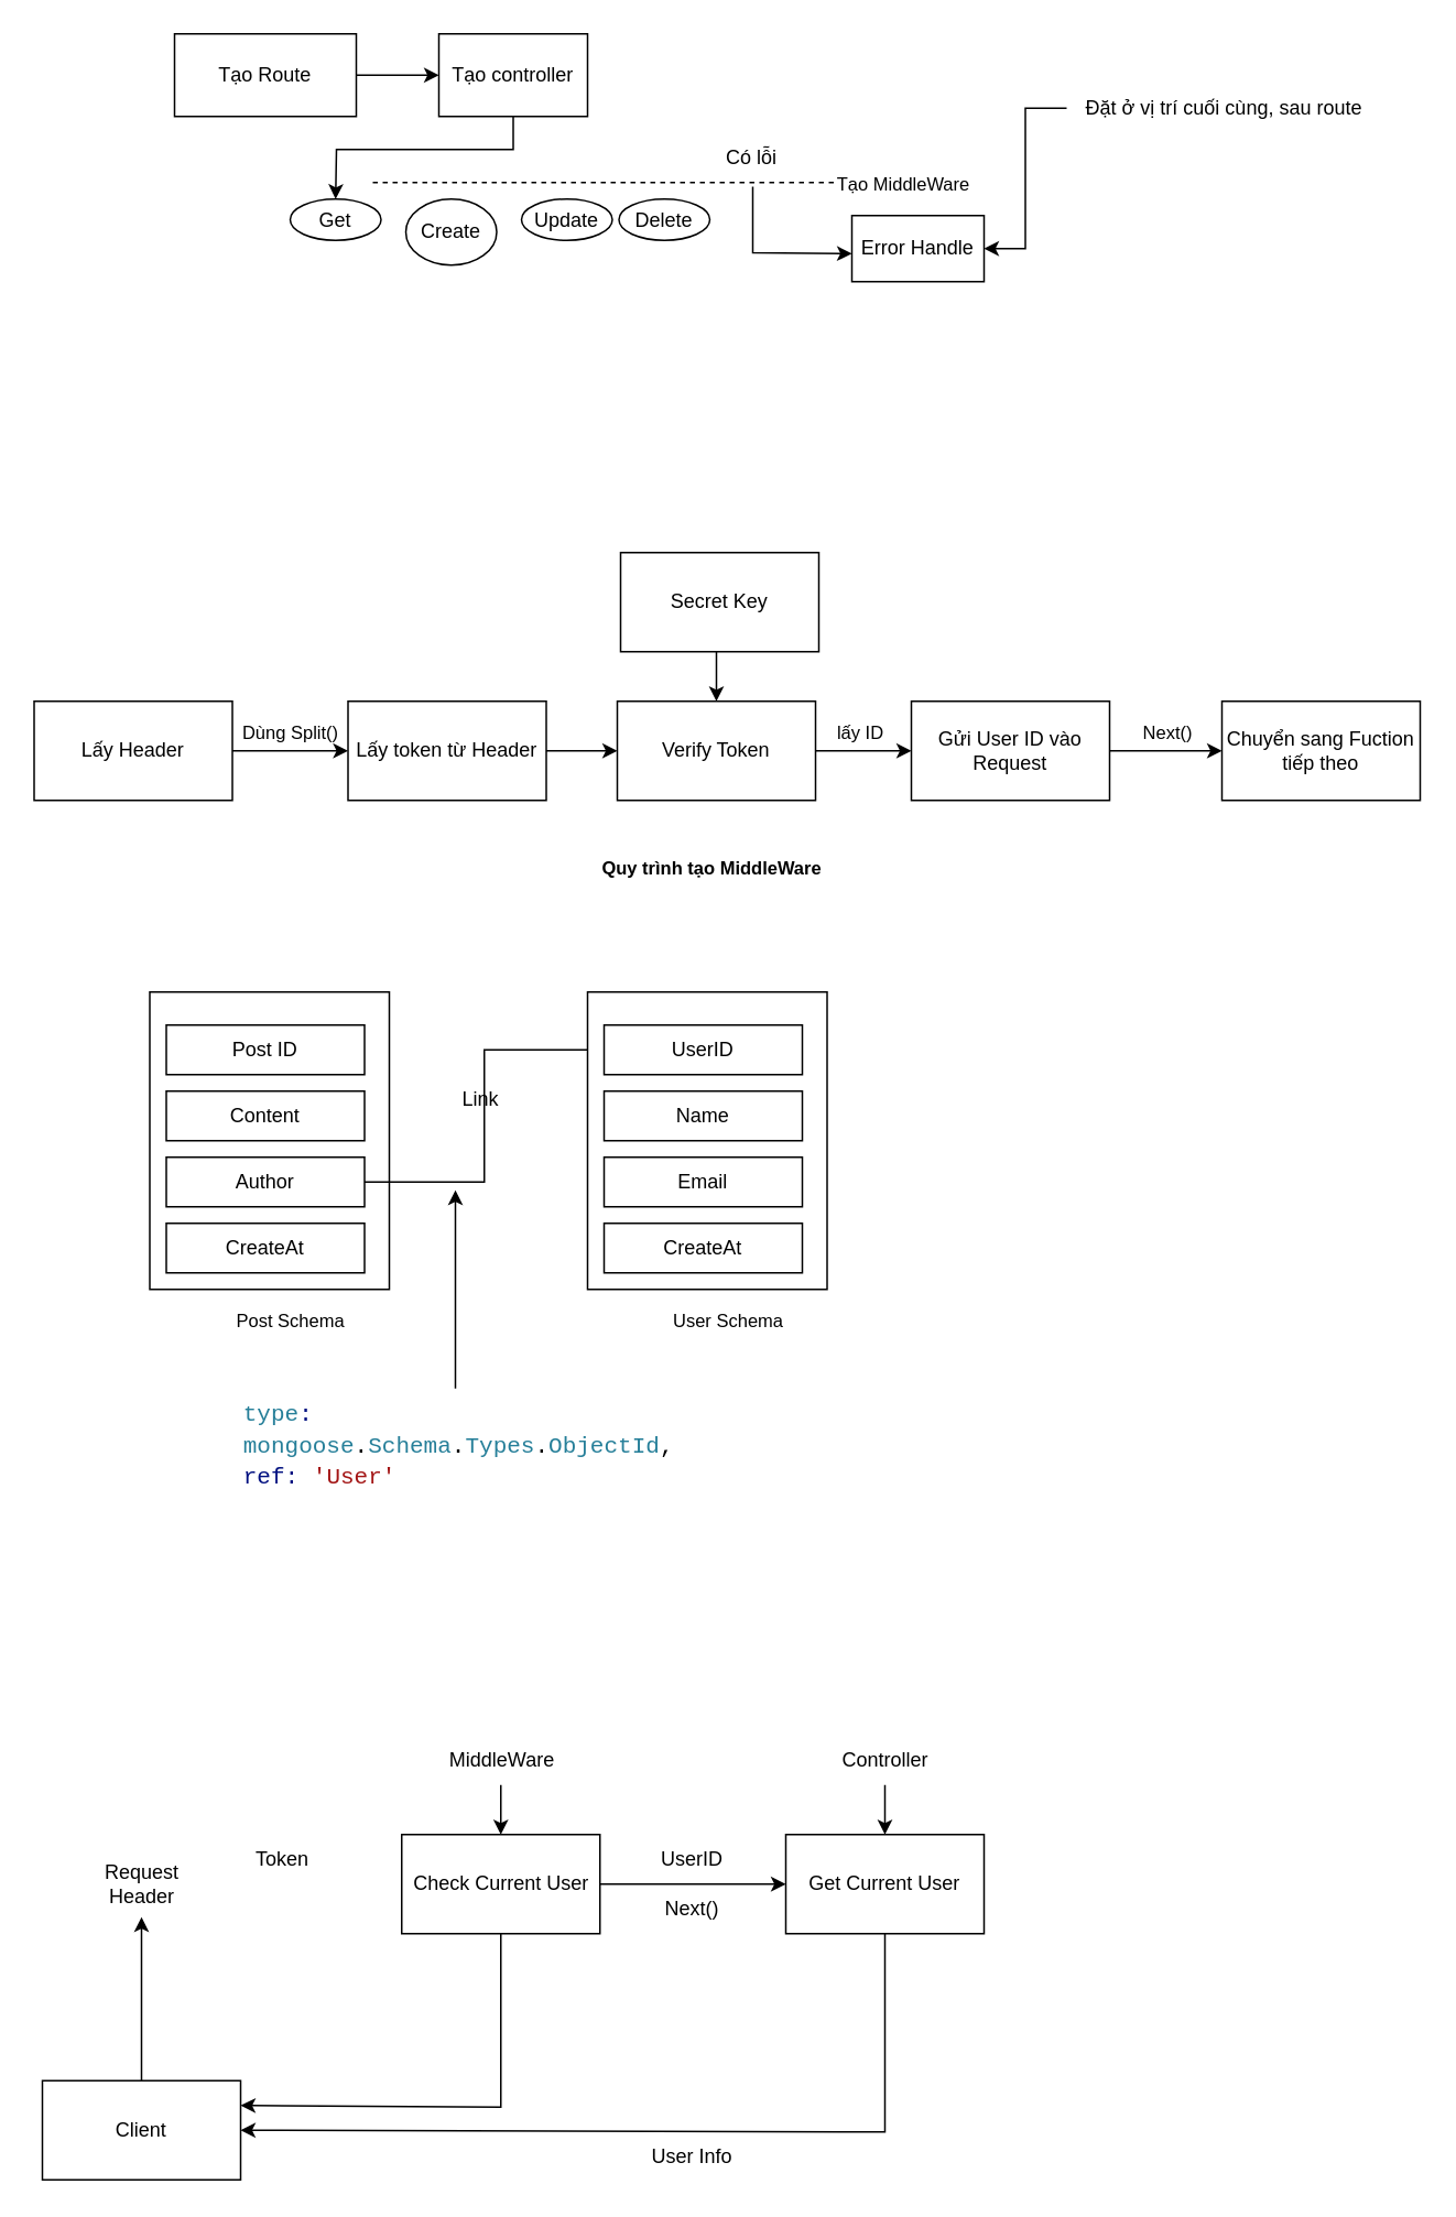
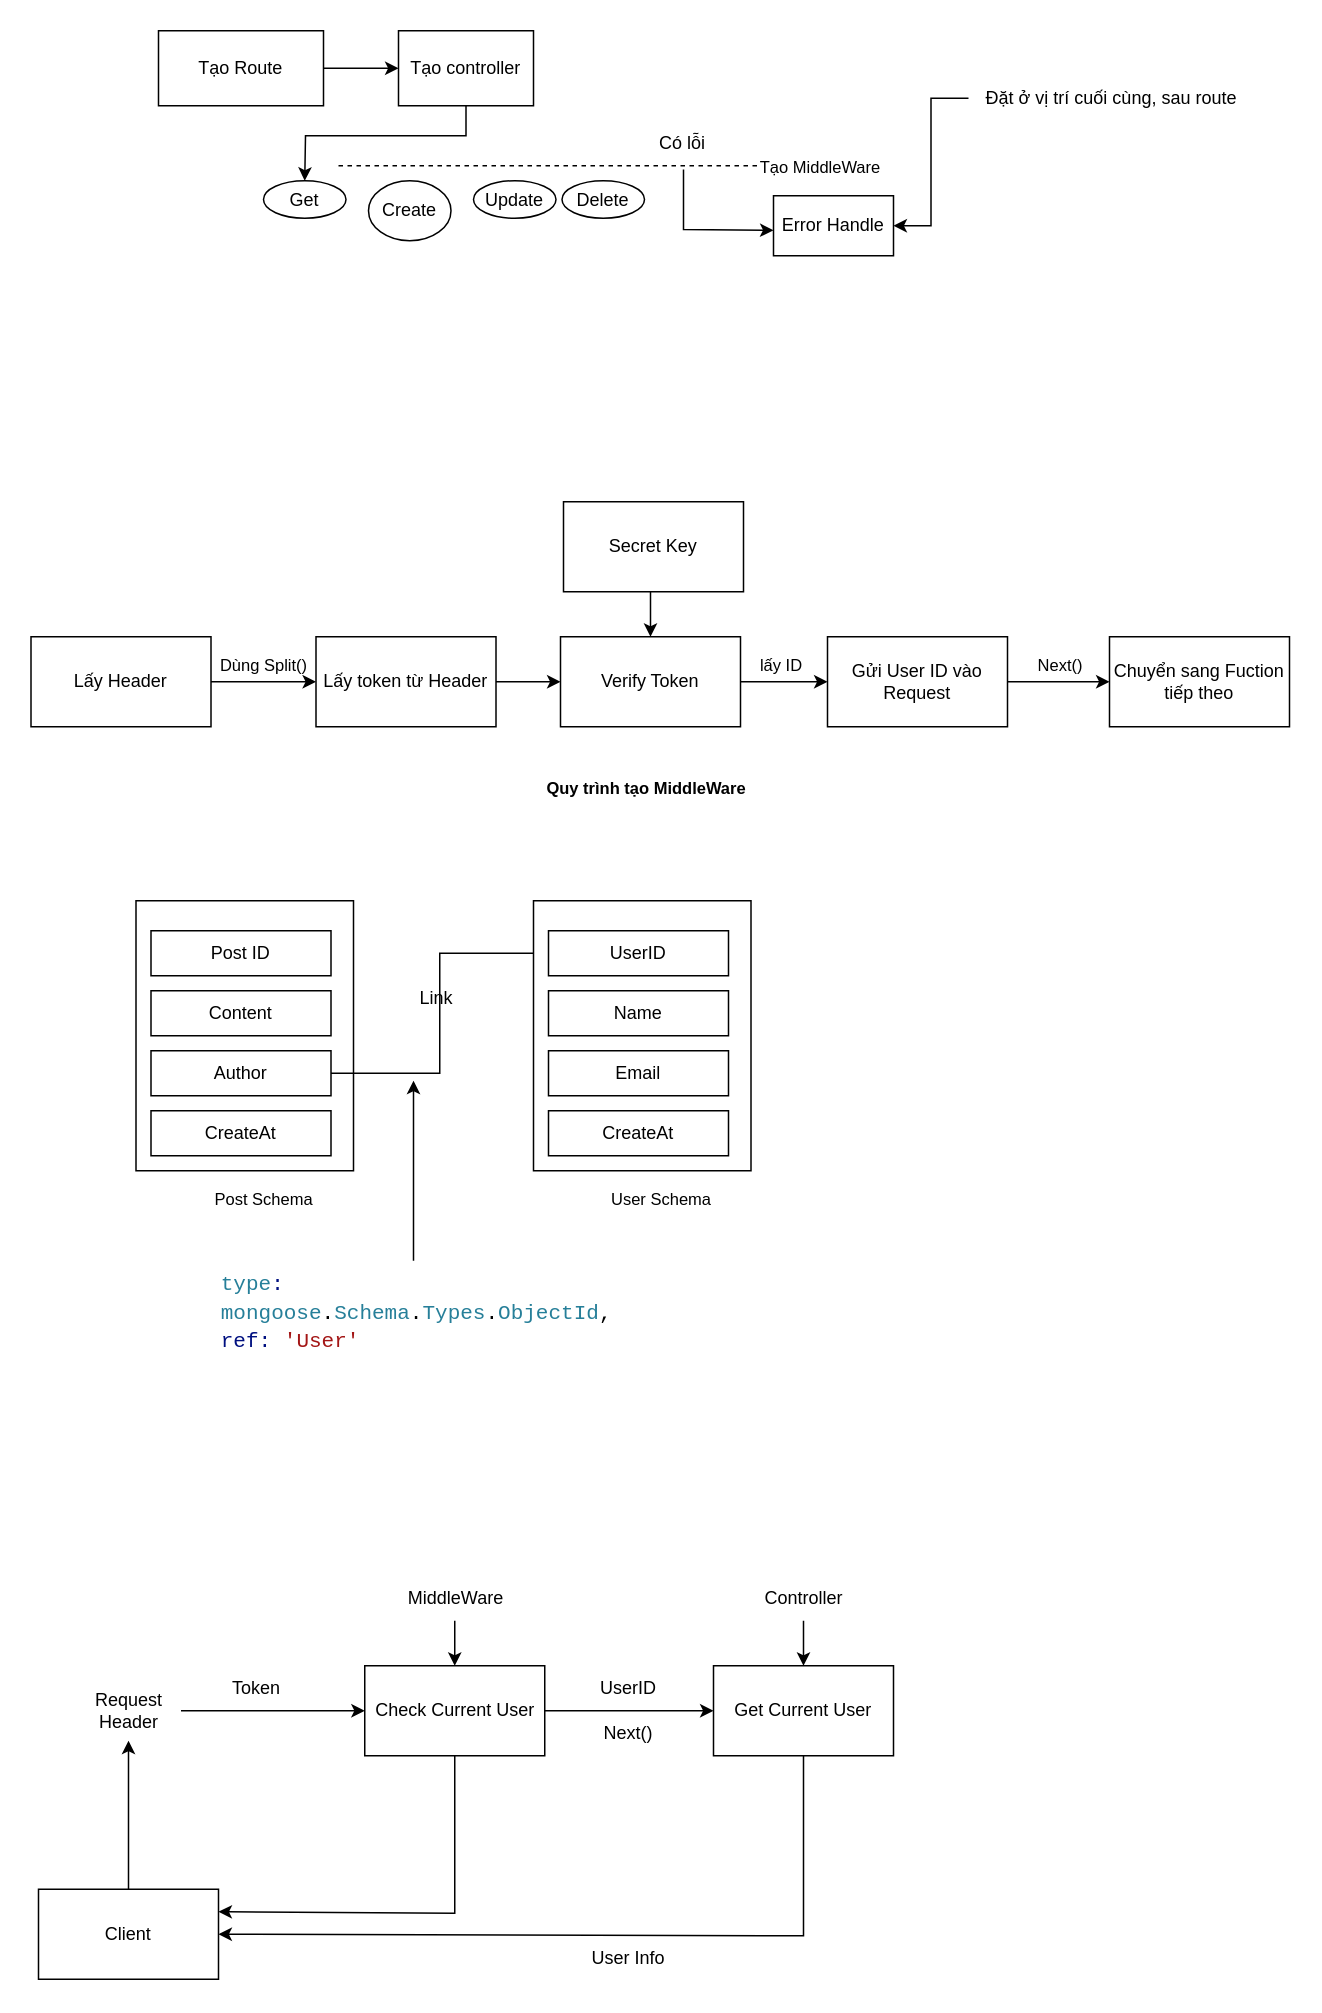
+ <mxCell id="51" style="edgeStyle=orthogonalEdgeStyle;rounded=0;orthogonalLoop=1;jettySize=auto;html=1;entryX=0;entryY=0.5;entryDx=0;entryDy=0;" edge="1" parent="1" source="52" target="50"><mxGeometry relative="1" as="geometry" /></mxCell>
